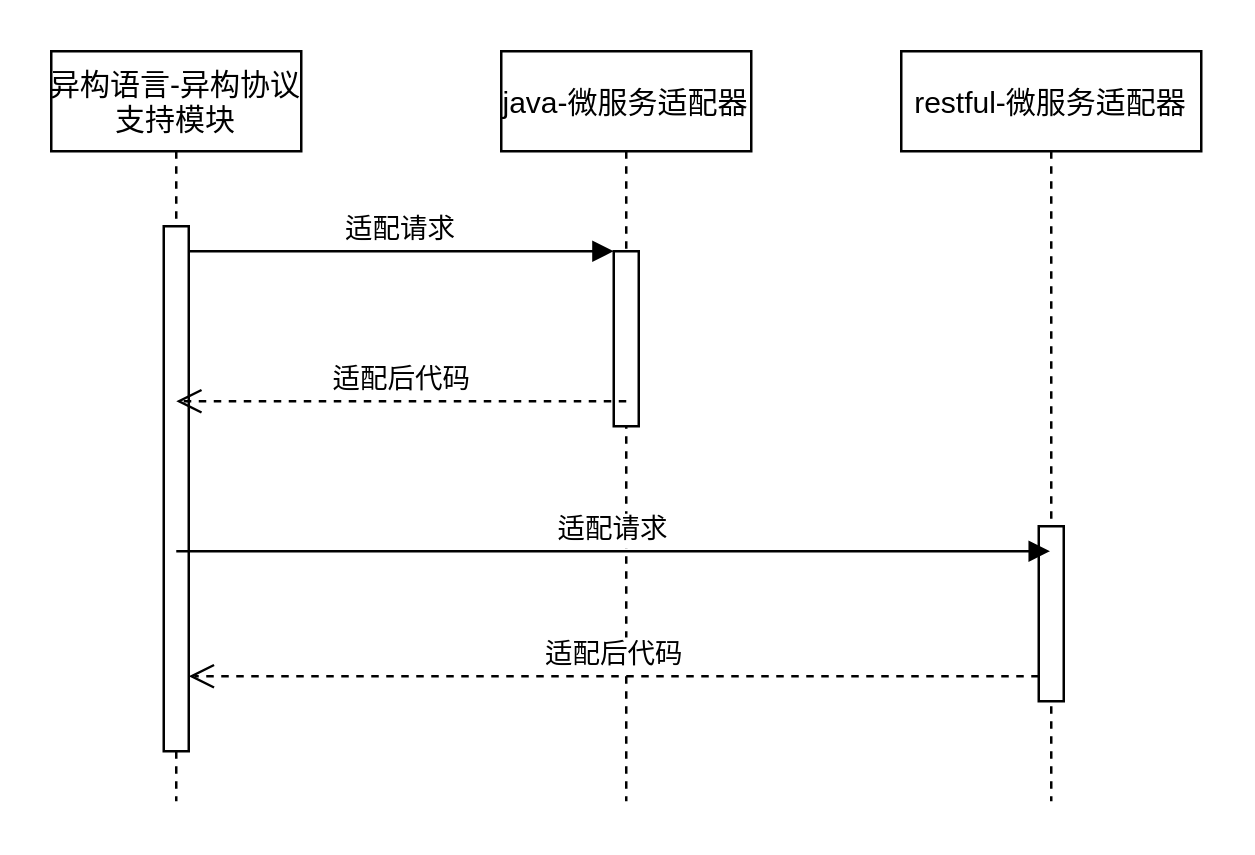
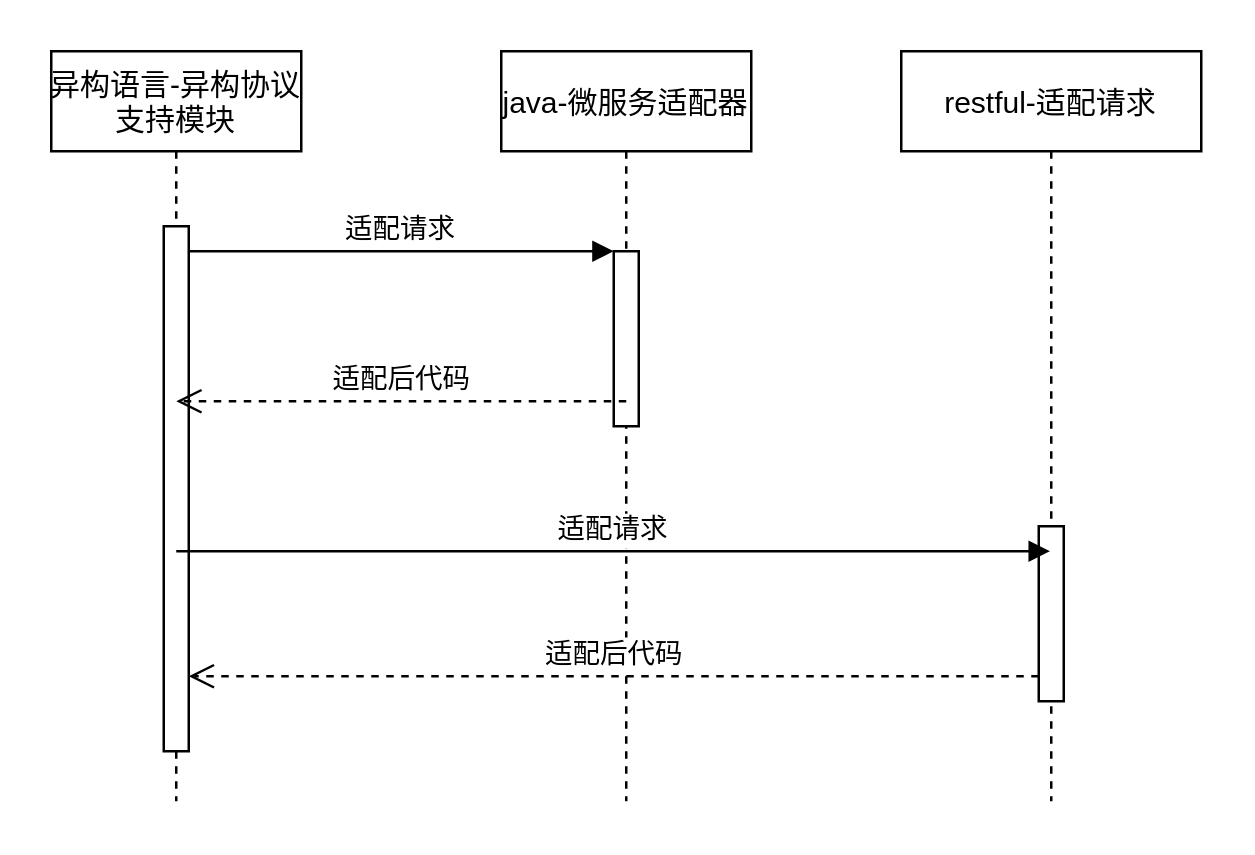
- <mxCell id="7" value="restful-微服务适配器" style="shape=umlLifeline;perimeter=lifelinePerimeter;container=1;collapsible=0;recursiveResize=0;rounded=0;shadow=0;strokeWidth=1;" vertex="1" parent="1"><mxGeometry x="360" y="20" width="120" height="300" as="geometry" /></mxCell>
+ <mxCell id="7" value="restful-适配请求" style="shape=umlLifeline;perimeter=lifelinePerimeter;container=1;collapsible=0;recursiveResize=0;rounded=0;shadow=0;strokeWidth=1;" vertex="1" parent="1"><mxGeometry x="360" y="20" width="120" height="300" as="geometry" /></mxCell>
